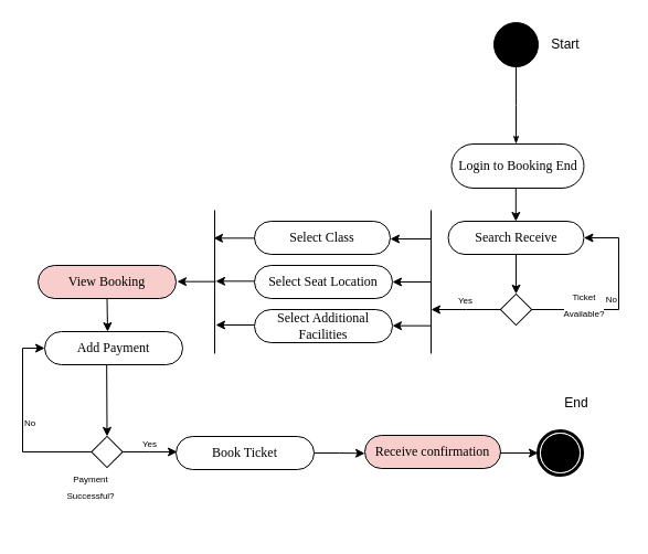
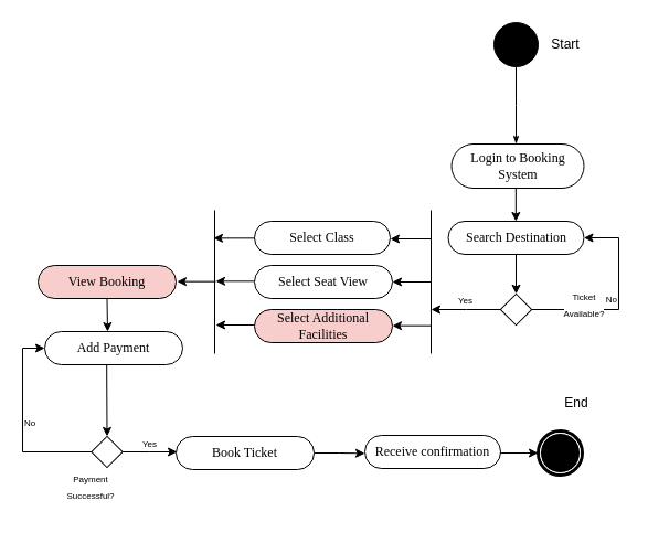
- <mxCell id="5" value="Login to Booking End" style="rounded=1;whiteSpace=wrap;html=1;shadow=0;comic=0;labelBackgroundColor=none;strokeWidth=1;fontFamily=Verdana;fontSize=12;align=center;arcSize=50;" parent="1" vertex="1"><mxGeometry x="408.5" width="120" height="40" as="geometry" y="130" /></mxCell>
+ <mxCell id="5" value="Login to Booking System" style="rounded=1;whiteSpace=wrap;html=1;shadow=0;comic=0;labelBackgroundColor=none;strokeWidth=1;fontFamily=Verdana;fontSize=12;align=center;arcSize=50;" parent="1" vertex="1"><mxGeometry x="408.5" width="120" height="40" as="geometry" y="130" /></mxCell>
- <mxCell id="13" value="Search Receive" style="rounded=1;whiteSpace=wrap;html=1;shadow=0;comic=0;labelBackgroundColor=none;strokeWidth=1;fontFamily=Verdana;fontSize=12;align=center;arcSize=50;" parent="1" vertex="1"><mxGeometry x="405.5" y="200" width="123" height="30" as="geometry" /></mxCell>
+ <mxCell id="13" value="Search Destination" style="rounded=1;whiteSpace=wrap;html=1;shadow=0;comic=0;labelBackgroundColor=none;strokeWidth=1;fontFamily=Verdana;fontSize=12;align=center;arcSize=50;" parent="1" vertex="1"><mxGeometry x="405.5" y="200" width="123" height="30" as="geometry" /></mxCell>
- <mxCell id="14" value="Select Seat Location" style="rounded=1;whiteSpace=wrap;html=1;shadow=0;comic=0;labelBackgroundColor=none;strokeWidth=1;fontFamily=Verdana;fontSize=12;align=center;arcSize=50;" vertex="1" parent="1"><mxGeometry x="230" y="240" width="125" height="30" as="geometry" /></mxCell>
+ <mxCell id="14" value="Select Seat View" style="rounded=1;whiteSpace=wrap;html=1;shadow=0;comic=0;labelBackgroundColor=none;strokeWidth=1;fontFamily=Verdana;fontSize=12;align=center;arcSize=50;" vertex="1" parent="1"><mxGeometry x="230" y="240" width="125" height="30" as="geometry" /></mxCell>
- <mxCell id="21" value="Select Additional Facilities" style="rounded=1;whiteSpace=wrap;html=1;shadow=0;comic=0;labelBackgroundColor=none;strokeWidth=1;fontFamily=Verdana;fontSize=12;align=center;arcSize=50;" vertex="1" parent="1"><mxGeometry x="230" y="280" width="125" height="30" as="geometry" /></mxCell>
+ <mxCell id="21" value="Select Additional Facilities" style="rounded=1;whiteSpace=wrap;html=1;shadow=0;comic=0;labelBackgroundColor=none;strokeWidth=1;fontFamily=Verdana;fontSize=12;align=center;arcSize=50;fillColor=#f8cecc;" vertex="1" parent="1"><mxGeometry x="230" y="280" width="125" height="30" as="geometry" /></mxCell>
- <mxCell id="11" value="Receive confirmation" style="rounded=1;whiteSpace=wrap;html=1;shadow=0;comic=0;labelBackgroundColor=none;strokeWidth=1;fontFamily=Verdana;fontSize=12;align=center;arcSize=50;fillColor=#f8cecc;" parent="1" vertex="1"><mxGeometry x="330" y="394" width="123" height="30" as="geometry" /></mxCell>
+ <mxCell id="11" value="Receive confirmation" style="rounded=1;whiteSpace=wrap;html=1;shadow=0;comic=0;labelBackgroundColor=none;strokeWidth=1;fontFamily=Verdana;fontSize=12;align=center;arcSize=50;" parent="1" vertex="1"><mxGeometry x="330" y="394" width="123" height="30" as="geometry" /></mxCell>
